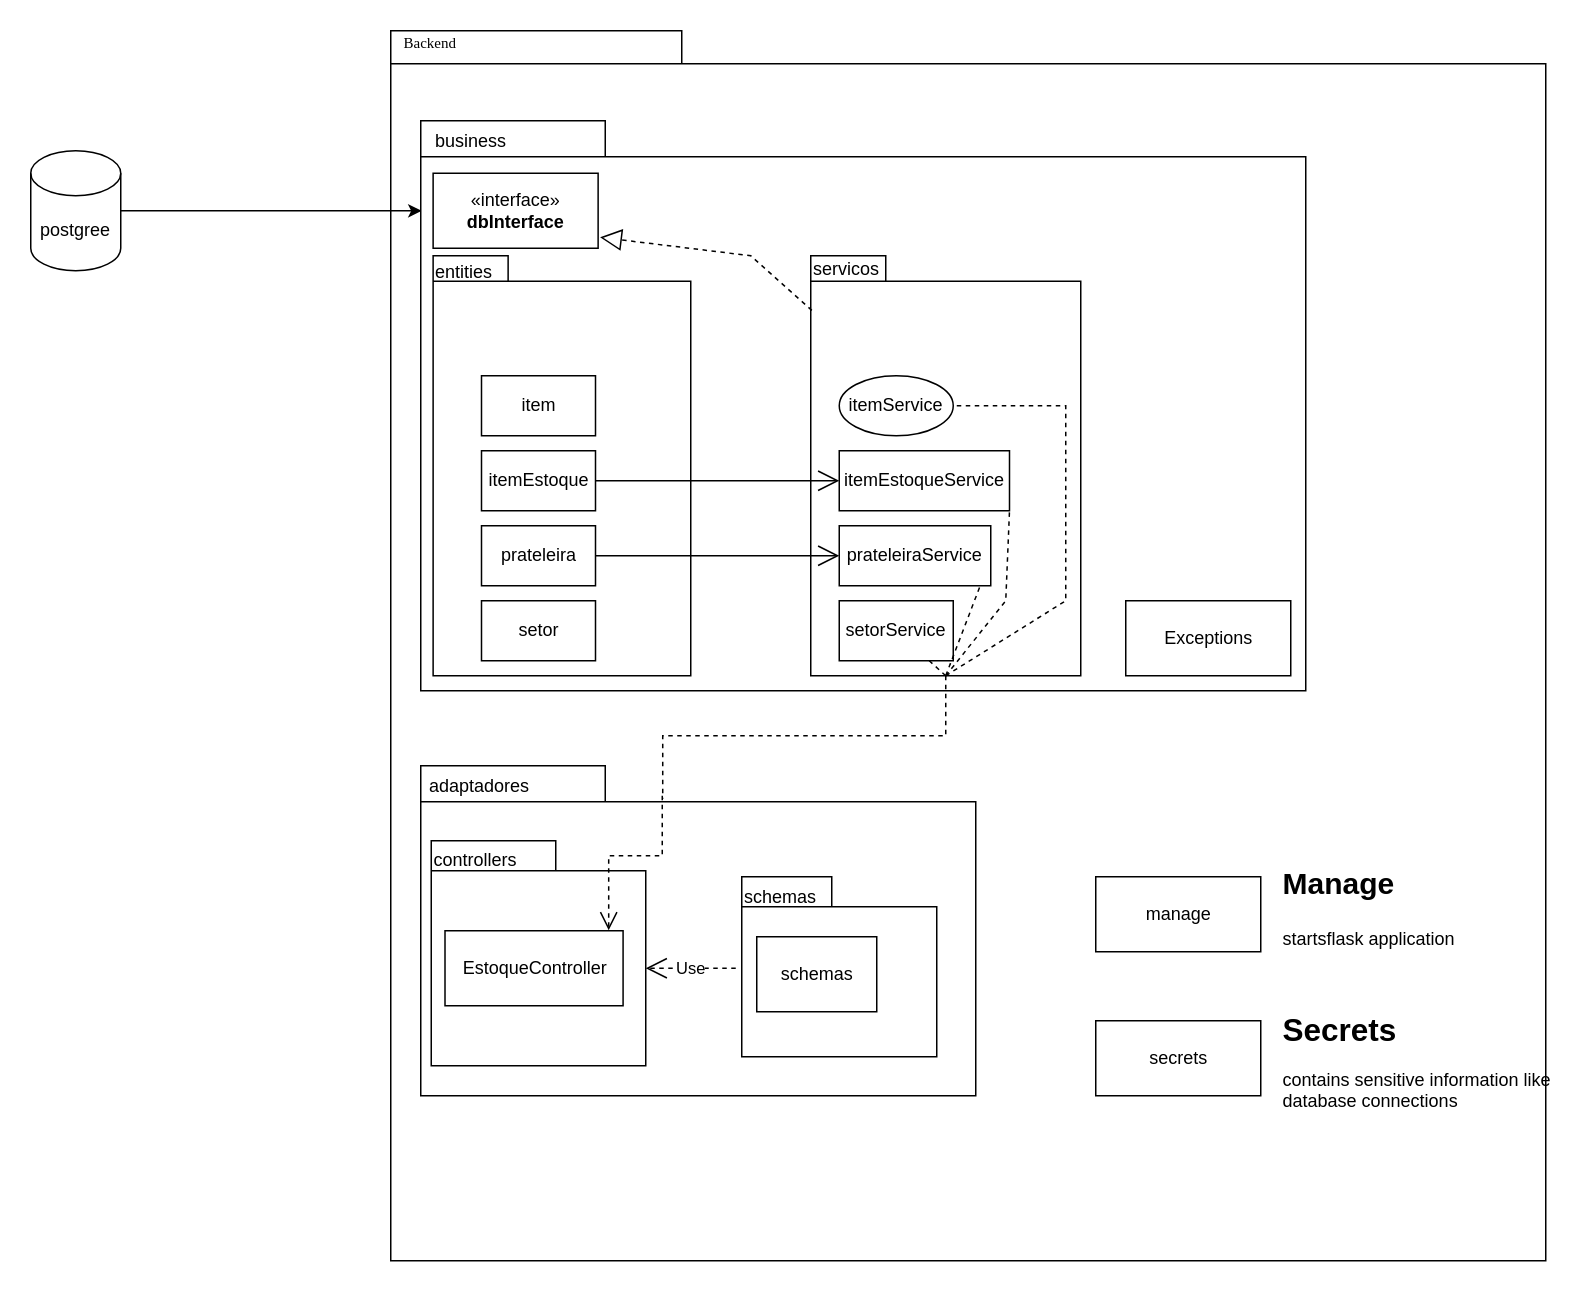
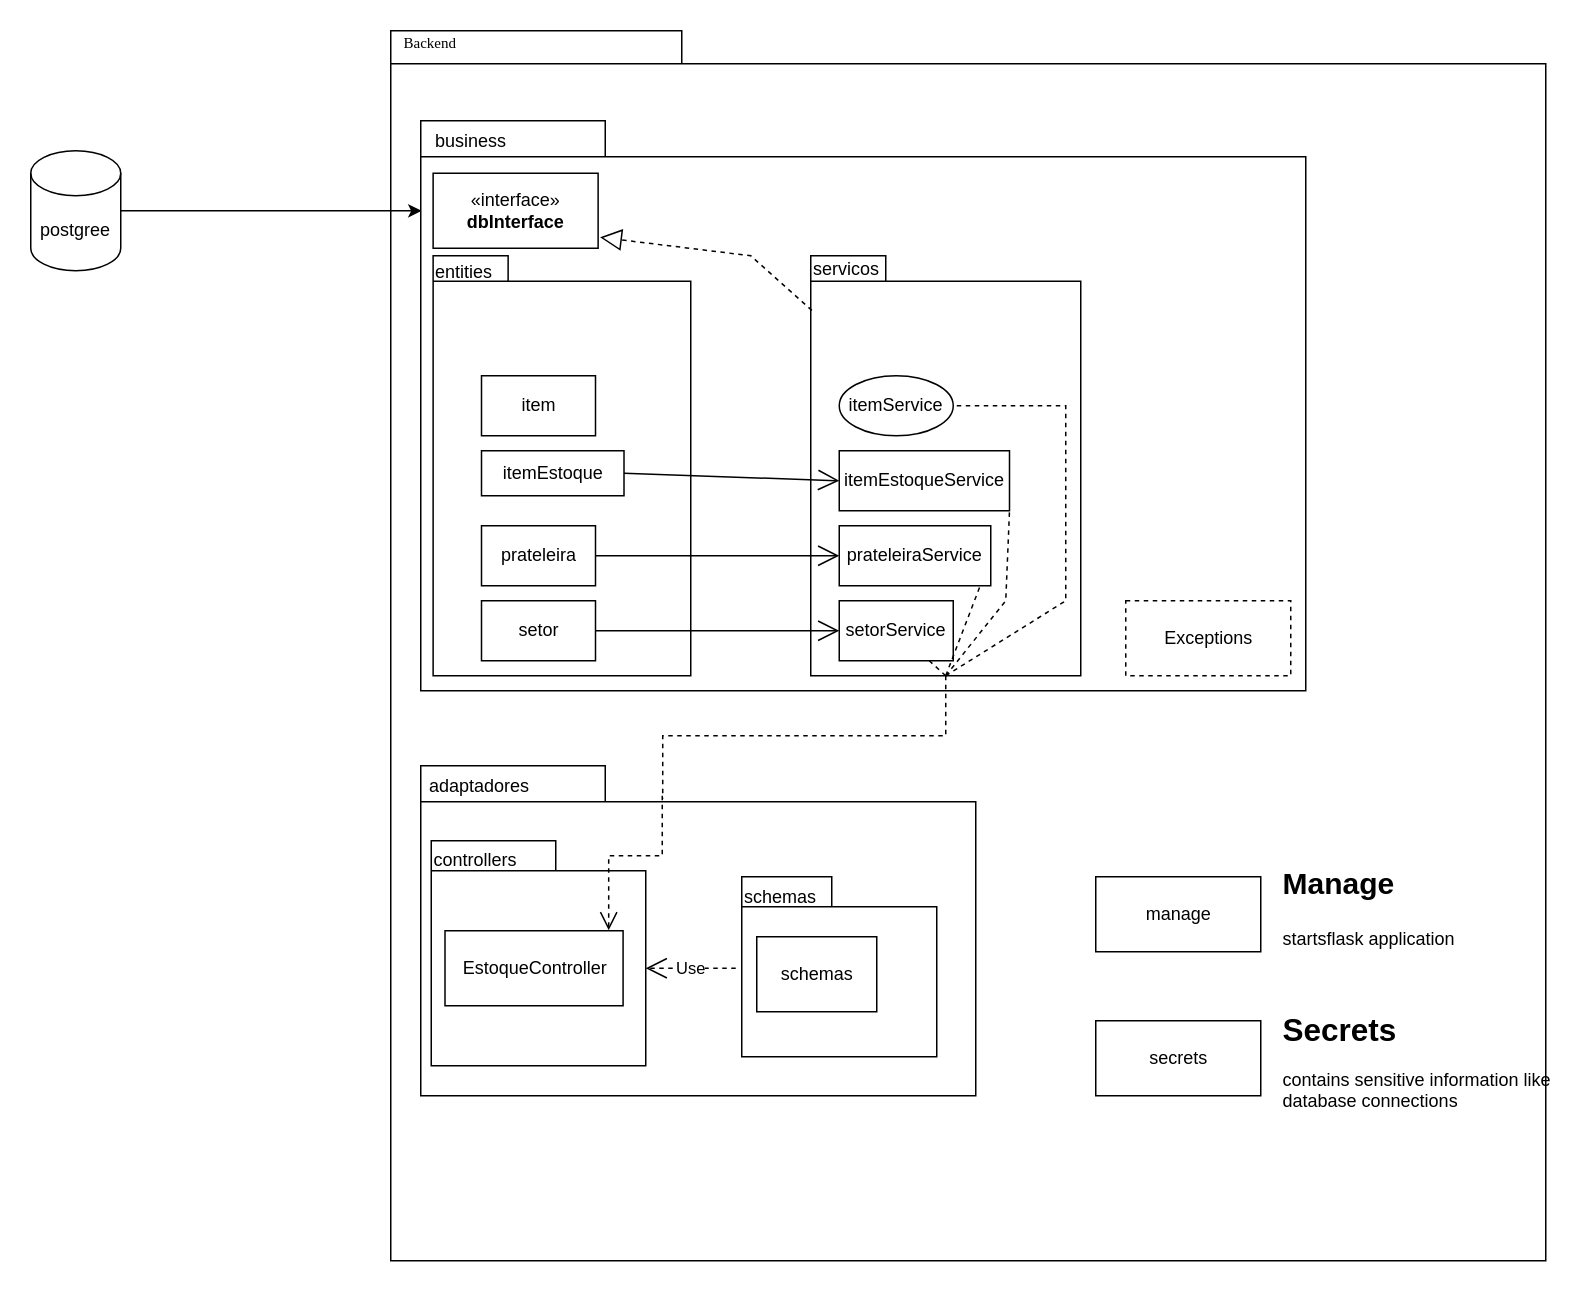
- <mxCell id="13" value="itemEstoque" style="rounded=0;whiteSpace=wrap;html=1;" vertex="1" parent="11"><mxGeometry x="32.25" y="133" width="76" height="40" as="geometry" /></mxCell>
+ <mxCell id="13" value="itemEstoque" style="rounded=0;whiteSpace=wrap;html=1;" vertex="1" parent="11"><mxGeometry x="32.25" y="133" width="95" height="30" as="geometry" /></mxCell>
+ <mxCell id="28" value="" style="endArrow=open;endFill=1;endSize=12;html=1;rounded=0;exitX=1;exitY=0.5;exitDx=0;exitDy=0;entryX=0;entryY=0.5;entryDx=0;entryDy=0;" edge="1" parent="6" source="17" target="22"><mxGeometry width="160" relative="1" as="geometry"><mxPoint x="680" y="430" as="sourcePoint" /><mxPoint x="840" y="429.66" as="targetPoint" /><Array as="points" /></mxGeometry></mxCell>
- <mxCell id="31" value="Exceptions" style="html=1;" vertex="1" parent="6"><mxGeometry x="470" y="320" width="110" height="50" as="geometry" /></mxCell>
+ <mxCell id="31" value="Exceptions" style="html=1;dashed=1;" vertex="1" parent="6"><mxGeometry x="470" y="320" width="110" height="50" as="geometry" /></mxCell>
